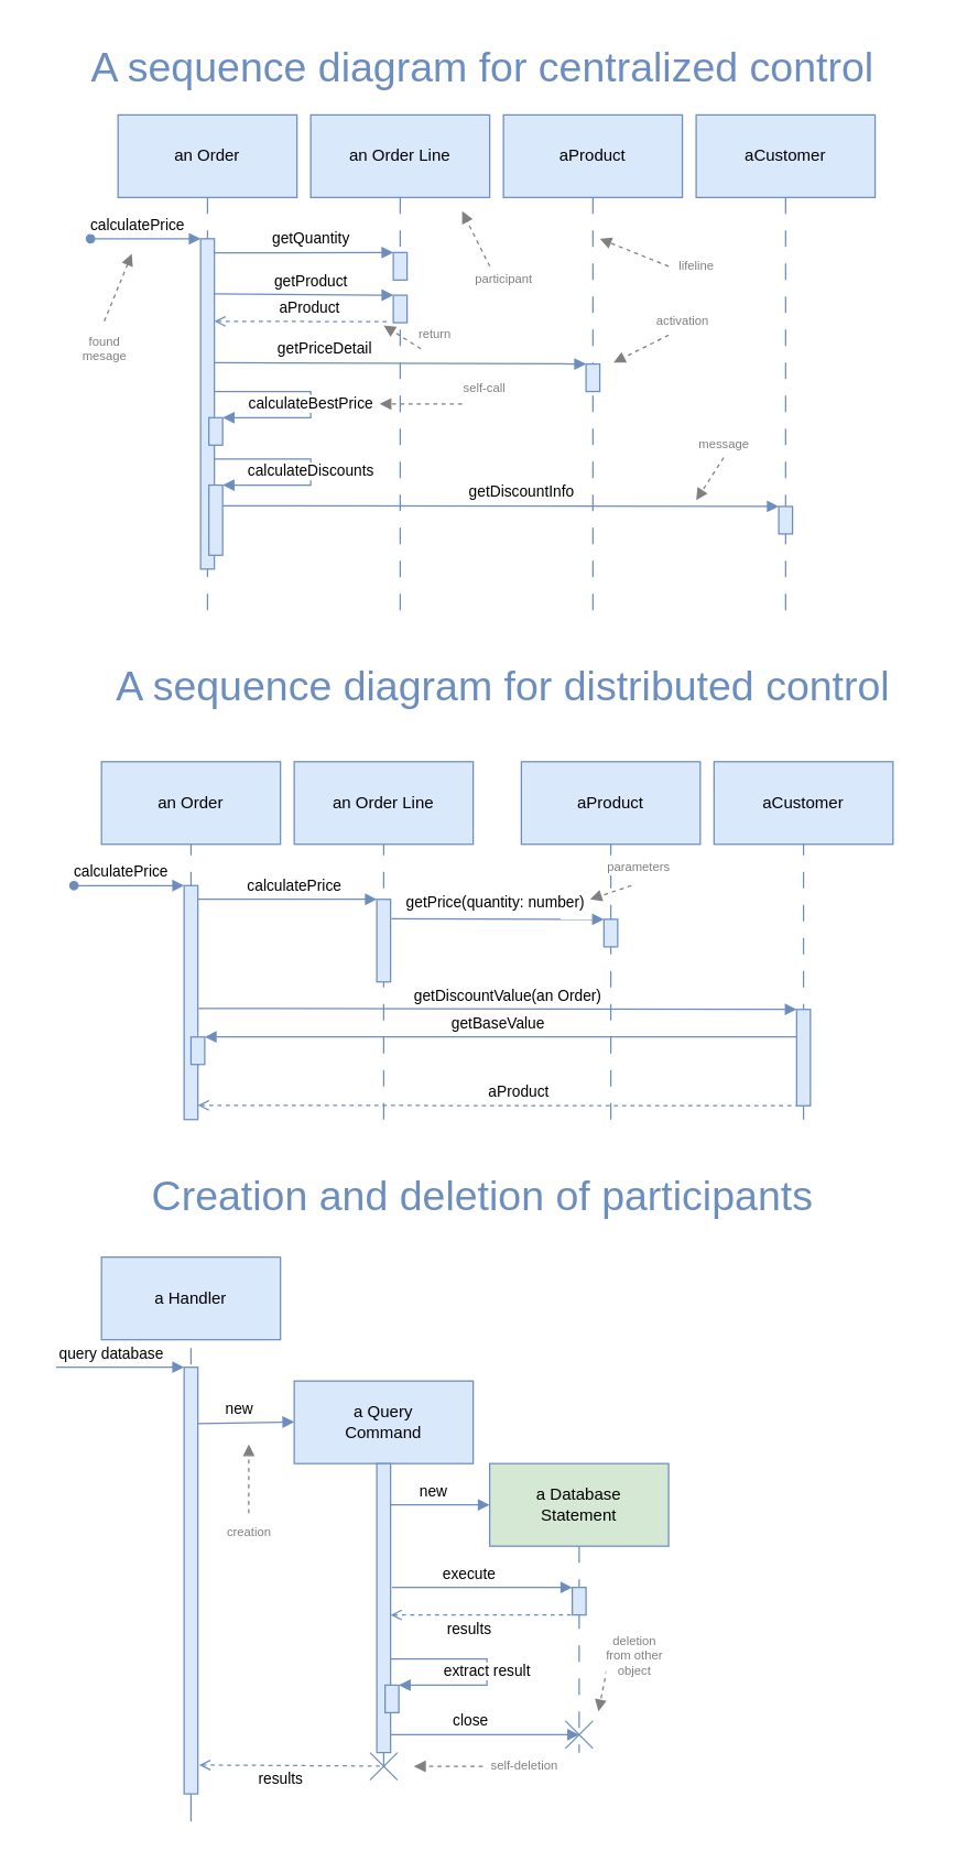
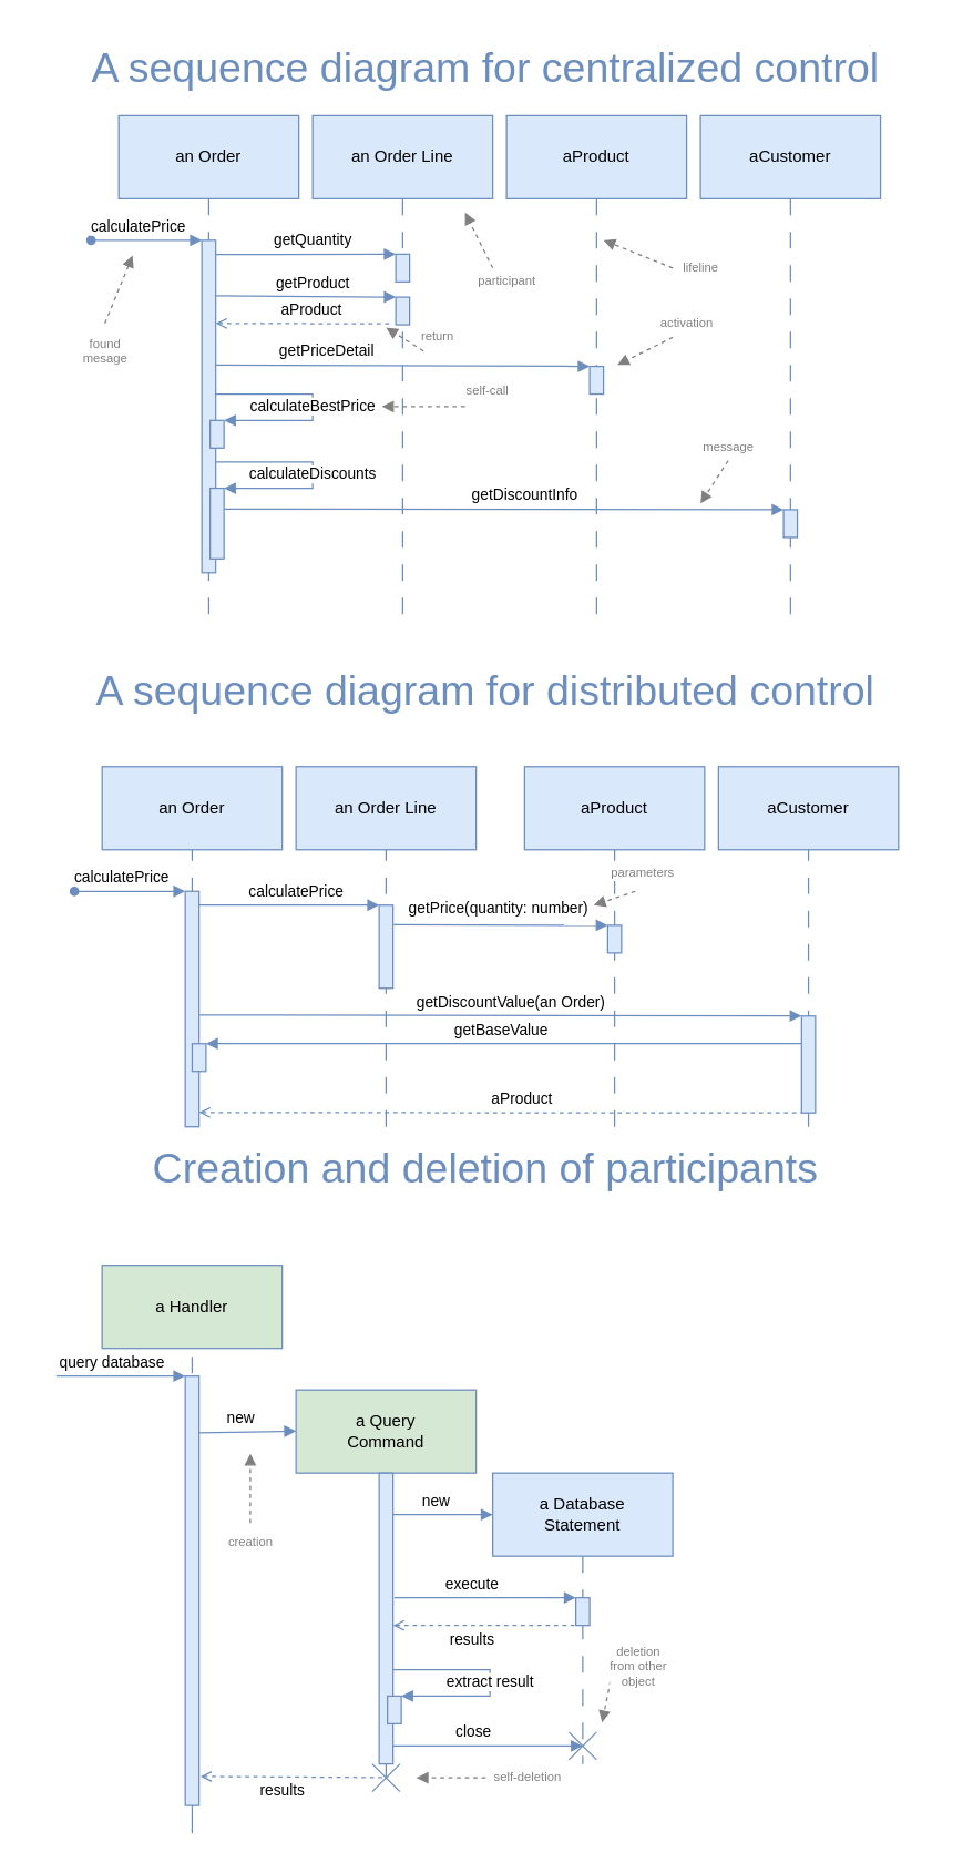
- <mxCell id="34" value="&lt;div style=&quot;text-align: start; font-size: 30px;&quot; title=&quot;Page 48&quot; class=&quot;page&quot;&gt;&lt;div class=&quot;layoutArea&quot; style=&quot;font-size: 30px;&quot;&gt;&lt;div class=&quot;column&quot; style=&quot;font-size: 30px;&quot;&gt;&lt;p style=&quot;font-size: 30px;&quot;&gt;A sequence diagram for distributed control&lt;/p&gt;&lt;/div&gt;&lt;/div&gt;&lt;/div&gt;" style="text;html=1;align=center;verticalAlign=middle;whiteSpace=wrap;rounded=0;fontSize=30;fontColor=#6C8EBF;" vertex="1" parent="1"><mxGeometry x="35" y="470" width="660" height="30" as="geometry" /></mxCell>
+ <mxCell id="34" value="&lt;div style=&quot;text-align: start; font-size: 30px;&quot; title=&quot;Page 48&quot; class=&quot;page&quot;&gt;&lt;div class=&quot;layoutArea&quot; style=&quot;font-size: 30px;&quot;&gt;&lt;div class=&quot;column&quot; style=&quot;font-size: 30px;&quot;&gt;&lt;p style=&quot;font-size: 30px;&quot;&gt;A sequence diagram for distributed control&lt;/p&gt;&lt;/div&gt;&lt;/div&gt;&lt;/div&gt;" style="text;html=1;align=center;verticalAlign=middle;whiteSpace=wrap;rounded=0;fontSize=30;fontColor=#6C8EBF;" vertex="1" parent="1"><mxGeometry x="20" y="470" width="660" height="30" as="geometry" /></mxCell>
- <mxCell id="55" value="&lt;div style=&quot;text-align: start; font-size: 30px;&quot; title=&quot;Page 48&quot; class=&quot;page&quot;&gt;&lt;div class=&quot;layoutArea&quot; style=&quot;font-size: 30px;&quot;&gt;&lt;div class=&quot;column&quot; style=&quot;font-size: 30px;&quot;&gt;&lt;p style=&quot;font-size: 30px;&quot;&gt;Creation and deletion of participants&lt;/p&gt;&lt;/div&gt;&lt;/div&gt;&lt;/div&gt;" style="text;html=1;align=center;verticalAlign=middle;whiteSpace=wrap;rounded=0;fontSize=30;fontColor=#6C8EBF;" vertex="1" parent="1"><mxGeometry x="20" y="840" width="660" height="30" as="geometry" /></mxCell>
+ <mxCell id="55" value="&lt;div style=&quot;text-align: start; font-size: 30px;&quot; title=&quot;Page 48&quot; class=&quot;page&quot;&gt;&lt;div class=&quot;layoutArea&quot; style=&quot;font-size: 30px;&quot;&gt;&lt;div class=&quot;column&quot; style=&quot;font-size: 30px;&quot;&gt;&lt;p style=&quot;font-size: 30px;&quot;&gt;Creation and deletion of participants&lt;/p&gt;&lt;/div&gt;&lt;/div&gt;&lt;/div&gt;" style="text;html=1;align=center;verticalAlign=middle;whiteSpace=wrap;rounded=0;fontSize=30;fontColor=#6C8EBF;" vertex="1" parent="1"><mxGeometry x="20" y="815" width="660" height="30" as="geometry" /></mxCell>
- <mxCell id="56" value="a Handler" style="html=1;whiteSpace=wrap;fillColor=#dae8fc;strokeColor=#6c8ebf;" vertex="1" parent="1"><mxGeometry x="73" y="900" width="130" height="60" as="geometry" /></mxCell>
+ <mxCell id="56" value="a Handler" style="html=1;whiteSpace=wrap;fillColor=#d5e8d4;strokeColor=#6c8ebf;" vertex="1" parent="1"><mxGeometry x="73" y="900" width="130" height="60" as="geometry" /></mxCell>
- <mxCell id="61" value="a Query&lt;br&gt;Command" style="html=1;whiteSpace=wrap;fillColor=#dae8fc;strokeColor=#6c8ebf;" vertex="1" parent="1"><mxGeometry x="213" y="990" width="130" height="60" as="geometry" /></mxCell>
+ <mxCell id="61" value="a Query&lt;br&gt;Command" style="html=1;whiteSpace=wrap;fillColor=#d5e8d4;strokeColor=#6c8ebf;" vertex="1" parent="1"><mxGeometry x="213" y="990" width="130" height="60" as="geometry" /></mxCell>
- <mxCell id="66" value="a Database&lt;br&gt;Statement" style="html=1;whiteSpace=wrap;fillColor=#d5e8d4;strokeColor=#6c8ebf;" vertex="1" parent="1"><mxGeometry x="355" y="1050" width="130" height="60" as="geometry" /></mxCell>
+ <mxCell id="66" value="a Database&lt;br&gt;Statement" style="html=1;whiteSpace=wrap;fillColor=#dae8fc;strokeColor=#6c8ebf;" vertex="1" parent="1"><mxGeometry x="355" y="1050" width="130" height="60" as="geometry" /></mxCell>
